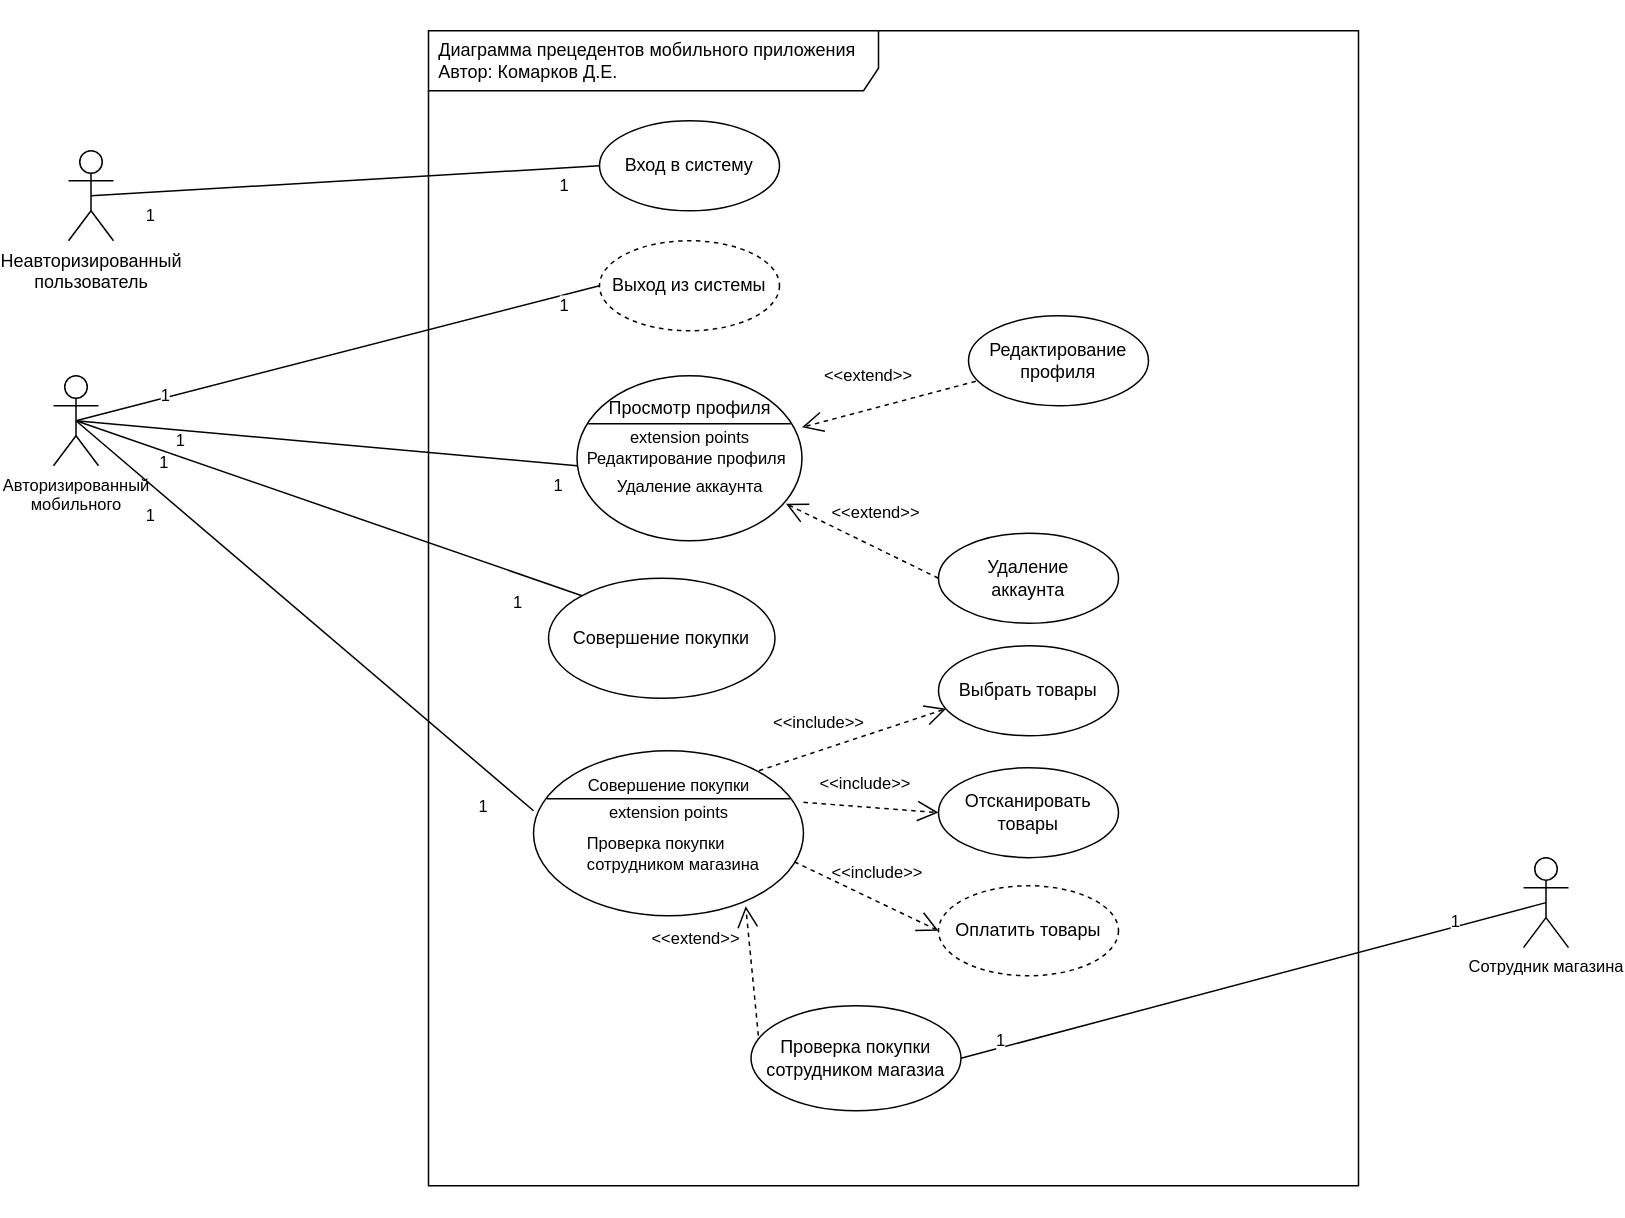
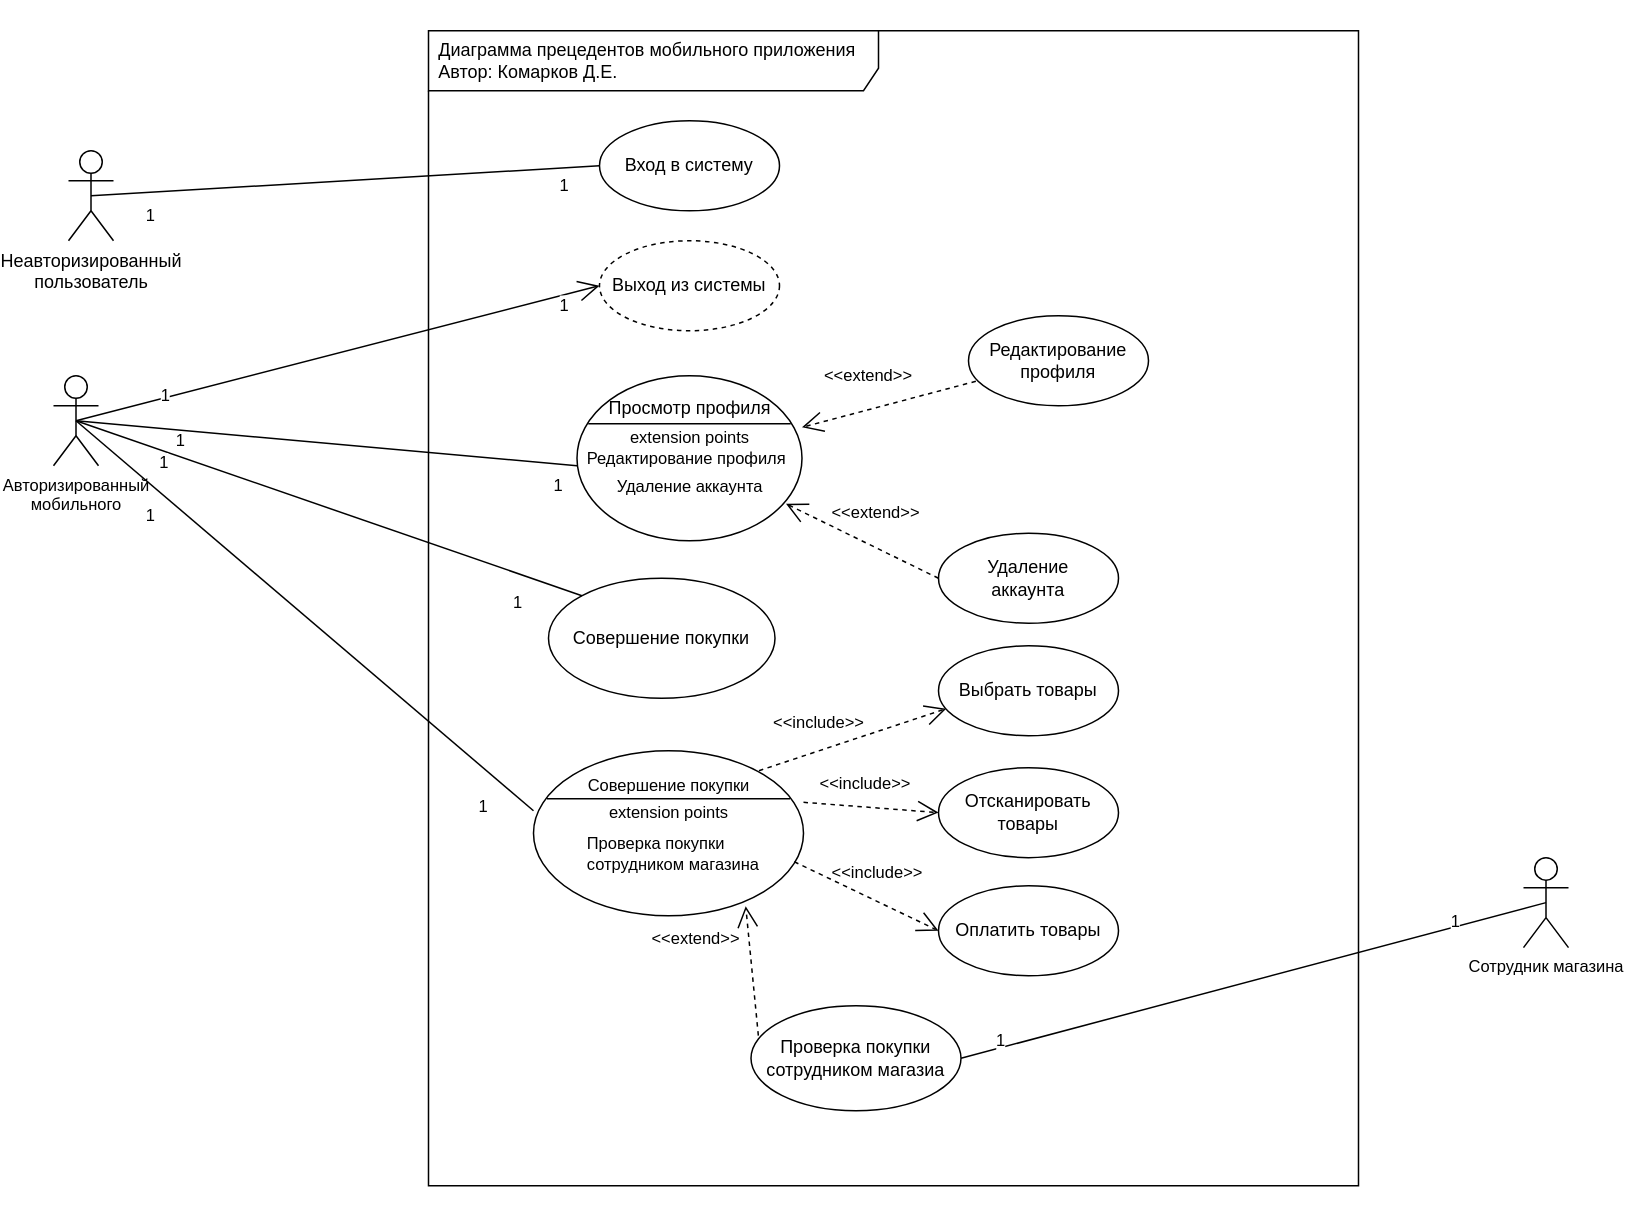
- <mxCell id="9" value="" style="endArrow=none;html=1;endSize=12;startArrow=none;startSize=14;startFill=0;rounded=0;endFill=0;exitX=0.5;exitY=0.5;exitDx=0;exitDy=0;exitPerimeter=0;entryX=0;entryY=0.5;entryDx=0;entryDy=0;" edge="1" parent="1" source="8" target="12"><mxGeometry relative="1" as="geometry"><mxPoint x="120" y="280" as="sourcePoint" /><mxPoint x="360" y="270" as="targetPoint" /></mxGeometry></mxCell>
+ <mxCell id="9" value="" style="endArrow=open;html=1;endSize=12;startArrow=none;startSize=14;startFill=0;rounded=0;endFill=0;exitX=0.5;exitY=0.5;exitDx=0;exitDy=0;exitPerimeter=0;entryX=0;entryY=0.5;entryDx=0;entryDy=0;" edge="1" parent="1" source="8" target="12"><mxGeometry relative="1" as="geometry"><mxPoint x="120" y="280" as="sourcePoint" /><mxPoint x="360" y="270" as="targetPoint" /></mxGeometry></mxCell>
- <mxCell id="31" value="Оплатить товары" style="ellipse;whiteSpace=wrap;html=1;dashed=1;" vertex="1" parent="1"><mxGeometry x="610" y="590" width="120" height="60" as="geometry" /></mxCell>
+ <mxCell id="31" value="Оплатить товары" style="ellipse;whiteSpace=wrap;html=1;" vertex="1" parent="1"><mxGeometry x="610" y="590" width="120" height="60" as="geometry" /></mxCell>
